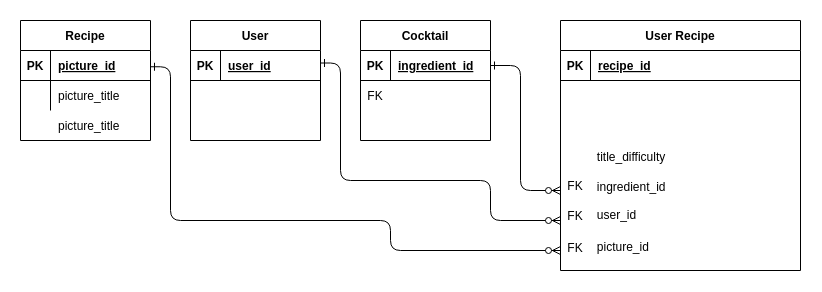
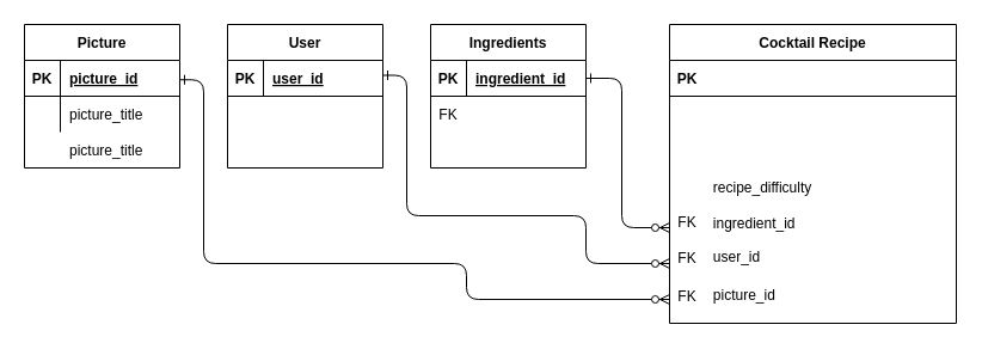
- <mxCell id="33" value="Recipe" style="shape=table;startSize=30;container=1;collapsible=1;childLayout=tableLayout;fixedRows=1;rowLines=0;fontStyle=1;align=center;resizeLast=1;" vertex="1" parent="1"><mxGeometry x="20" y="20" width="130" height="120" as="geometry" /></mxCell>
+ <mxCell id="33" value="Picture" style="shape=table;startSize=30;container=1;collapsible=1;childLayout=tableLayout;fixedRows=1;rowLines=0;fontStyle=1;align=center;resizeLast=1;" vertex="1" parent="1"><mxGeometry x="20" y="20" width="130" height="120" as="geometry" /></mxCell>
- <mxCell id="2" value="Cocktail" style="shape=table;startSize=30;container=1;collapsible=1;childLayout=tableLayout;fixedRows=1;rowLines=0;fontStyle=1;align=center;resizeLast=1;" parent="1" vertex="1"><mxGeometry x="360" y="20" width="130" height="120" as="geometry" /></mxCell>
+ <mxCell id="2" value="Ingredients" style="shape=table;startSize=30;container=1;collapsible=1;childLayout=tableLayout;fixedRows=1;rowLines=0;fontStyle=1;align=center;resizeLast=1;" parent="1" vertex="1"><mxGeometry x="360" y="20" width="130" height="120" as="geometry" /></mxCell>
- <mxCell id="12" value="User Recipe" style="shape=table;startSize=30;container=1;collapsible=1;childLayout=tableLayout;fixedRows=1;rowLines=0;fontStyle=1;align=center;resizeLast=1;" parent="11" vertex="1"><mxGeometry width="240" height="250" as="geometry" /></mxCell>
+ <mxCell id="12" value="Cocktail Recipe" style="shape=table;startSize=30;container=1;collapsible=1;childLayout=tableLayout;fixedRows=1;rowLines=0;fontStyle=1;align=center;resizeLast=1;" parent="11" vertex="1"><mxGeometry width="240" height="250" as="geometry" /></mxCell>
- <mxCell id="15" value="recipe_id" style="shape=partialRectangle;overflow=hidden;connectable=0;fillColor=none;top=0;left=0;bottom=0;right=0;align=left;spacingLeft=6;fontStyle=5;" parent="13" vertex="1"><mxGeometry x="30" width="210" height="30" as="geometry" /></mxCell>
- <mxCell id="20" value="title_difficulty" style="shape=partialRectangle;overflow=hidden;connectable=0;fillColor=none;top=0;left=0;bottom=0;right=0;align=left;spacingLeft=6;" vertex="1" parent="11"><mxGeometry x="28.8" y="120.0" width="211.2" height="31.5" as="geometry" /></mxCell>
+ <mxCell id="20" value="recipe_difficulty" style="shape=partialRectangle;overflow=hidden;connectable=0;fillColor=none;top=0;left=0;bottom=0;right=0;align=left;spacingLeft=6;" vertex="1" parent="11"><mxGeometry x="28.8" y="120.0" width="211.2" height="31.5" as="geometry" /></mxCell>
